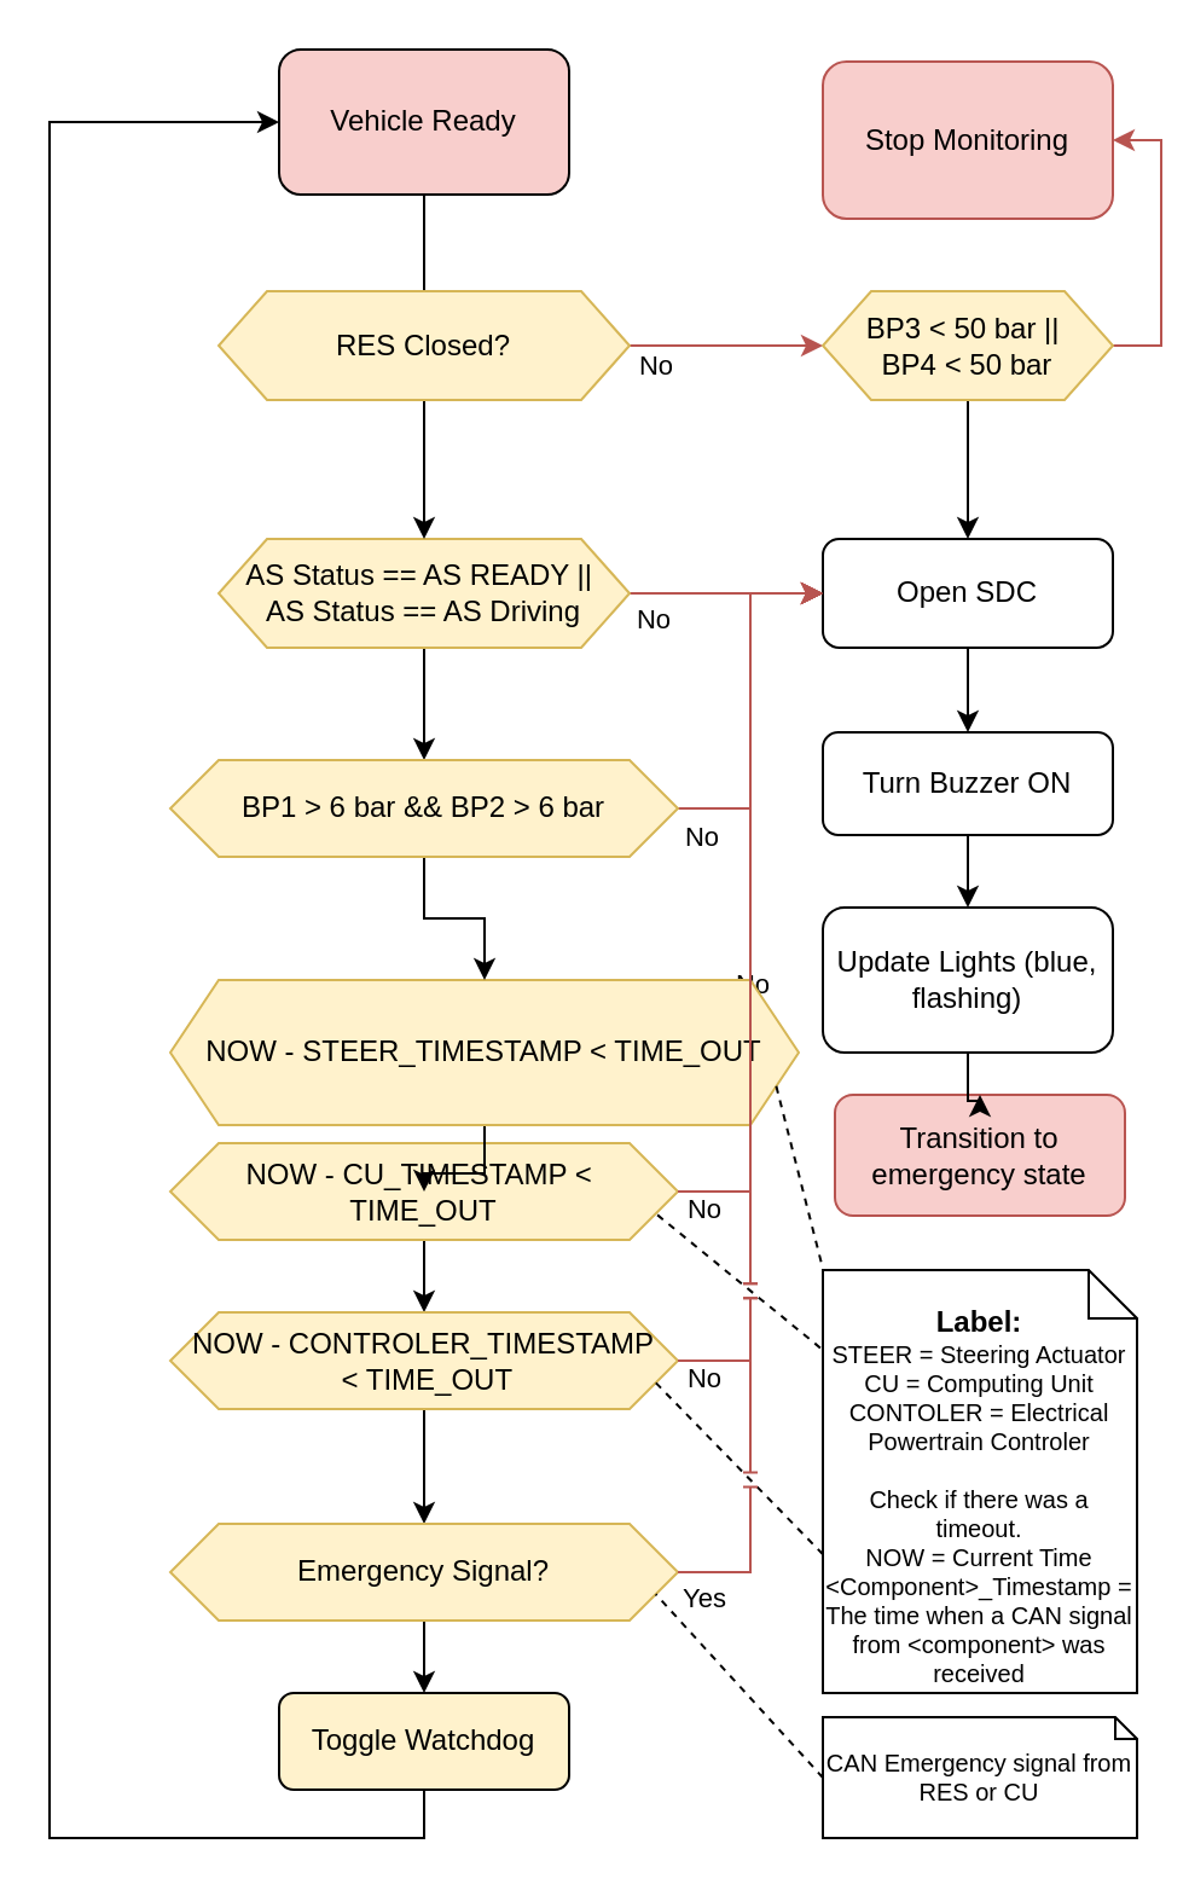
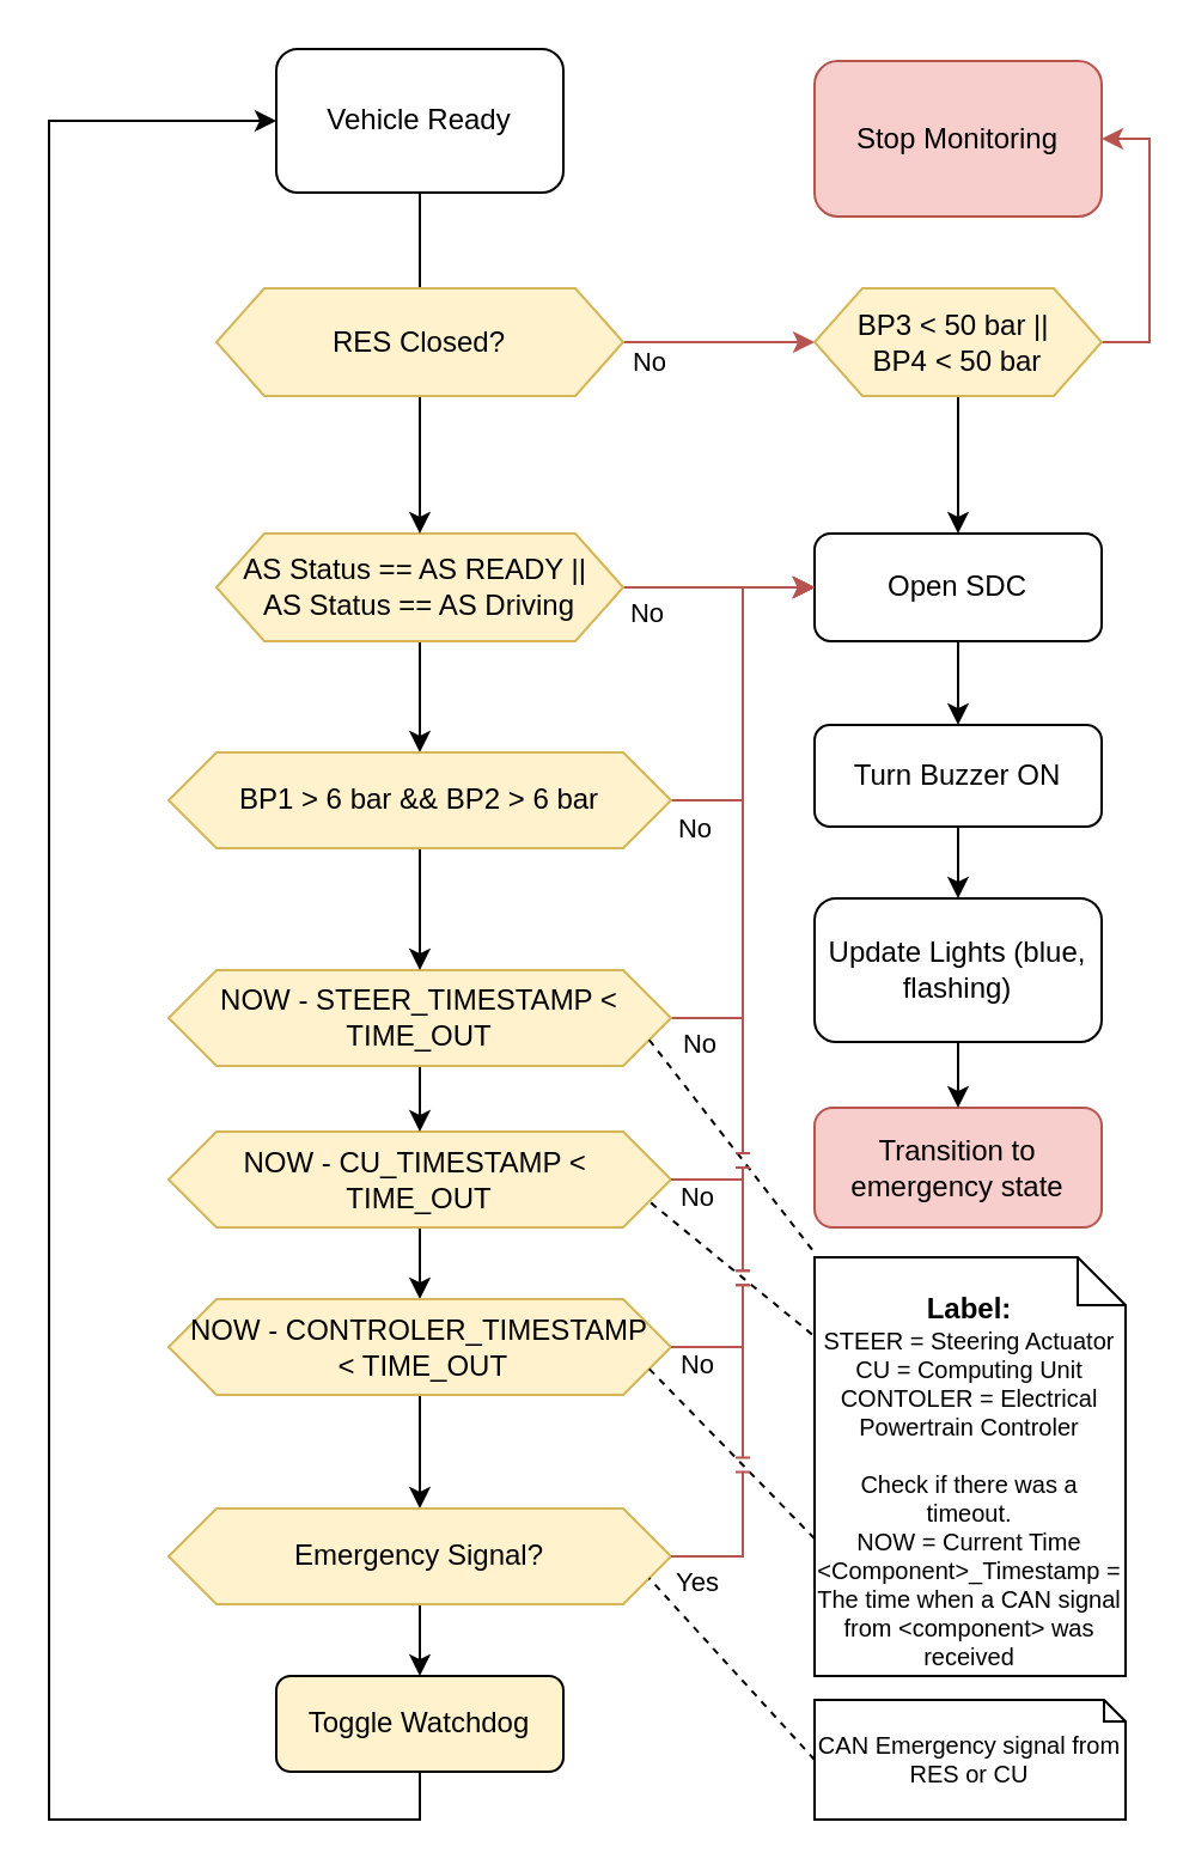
- <mxCell id="22" value="Vehicle Ready" style="rounded=1;whiteSpace=wrap;html=1;fillColor=#f8cecc;" vertex="1" parent="1"><mxGeometry x="115" y="20" width="120" height="60" as="geometry" /></mxCell>
+ <mxCell id="22" value="Vehicle Ready" style="rounded=1;whiteSpace=wrap;html=1;" vertex="1" parent="1"><mxGeometry x="115" y="20" width="120" height="60" as="geometry" /></mxCell>
- <mxCell id="15" value="NOW - STEER_TIMESTAMP &amp;lt; TIME_OUT" style="shape=hexagon;perimeter=hexagonPerimeter2;whiteSpace=wrap;html=1;fixedSize=1;fillColor=#fff2cc;strokeColor=#d6b656;" vertex="1" parent="1"><mxGeometry x="70" y="405" width="260" height="60" as="geometry" /></mxCell>
+ <mxCell id="15" value="NOW - STEER_TIMESTAMP &amp;lt; TIME_OUT" style="shape=hexagon;perimeter=hexagonPerimeter2;whiteSpace=wrap;html=1;fixedSize=1;fillColor=#fff2cc;strokeColor=#d6b656;" vertex="1" parent="1"><mxGeometry x="70" y="405" width="210" height="40" as="geometry" /></mxCell>
- <mxCell id="6" value="Transition to emergency state" style="rounded=1;whiteSpace=wrap;html=1;fillColor=#f8cecc;strokeColor=#b85450;" vertex="1" parent="1"><mxGeometry x="345" y="452.5" width="120" height="50" as="geometry" /></mxCell>
+ <mxCell id="6" value="Transition to emergency state" style="rounded=1;whiteSpace=wrap;html=1;fillColor=#f8cecc;strokeColor=#b85450;" vertex="1" parent="1"><mxGeometry x="340" y="462.5" width="120" height="50" as="geometry" /></mxCell>
